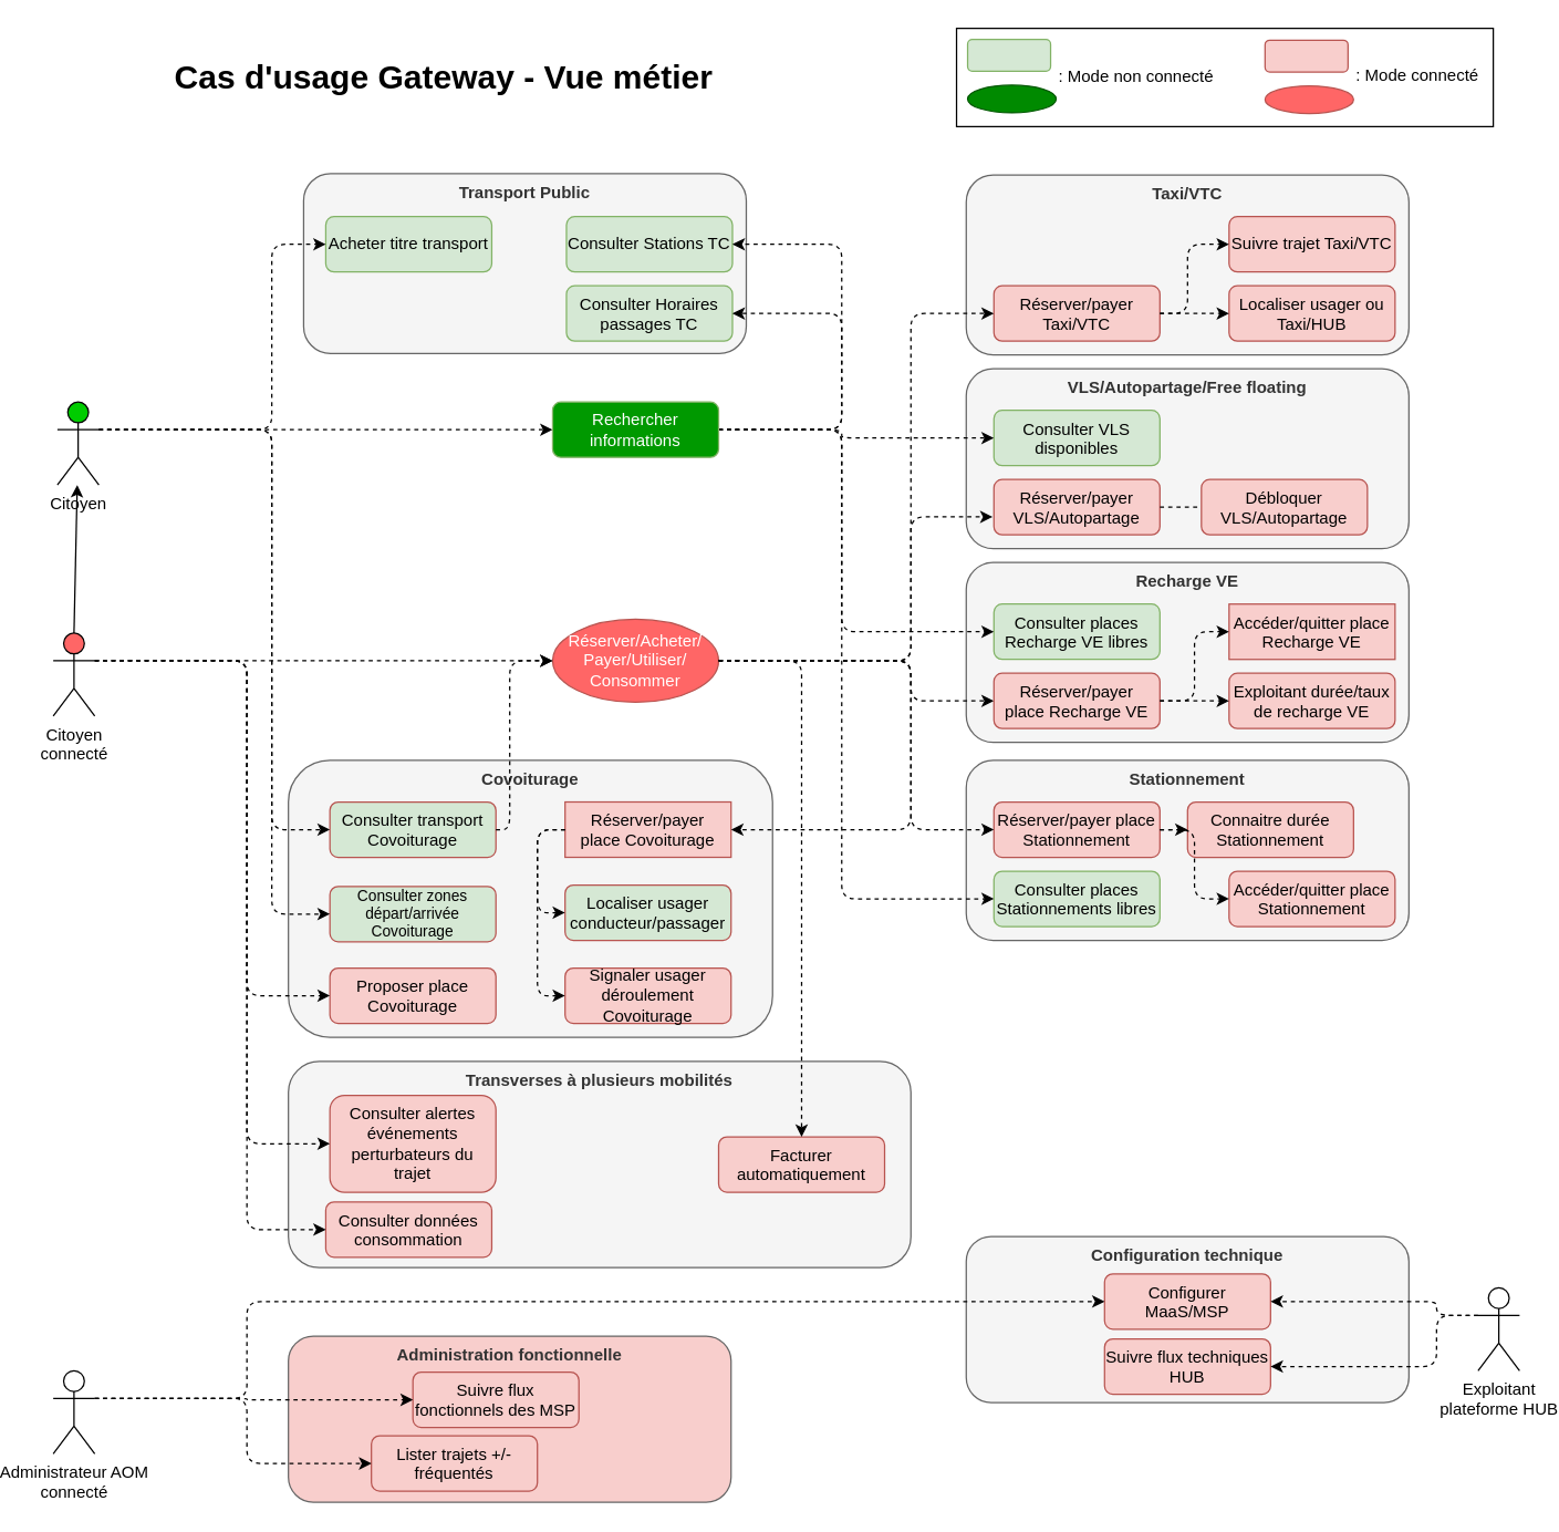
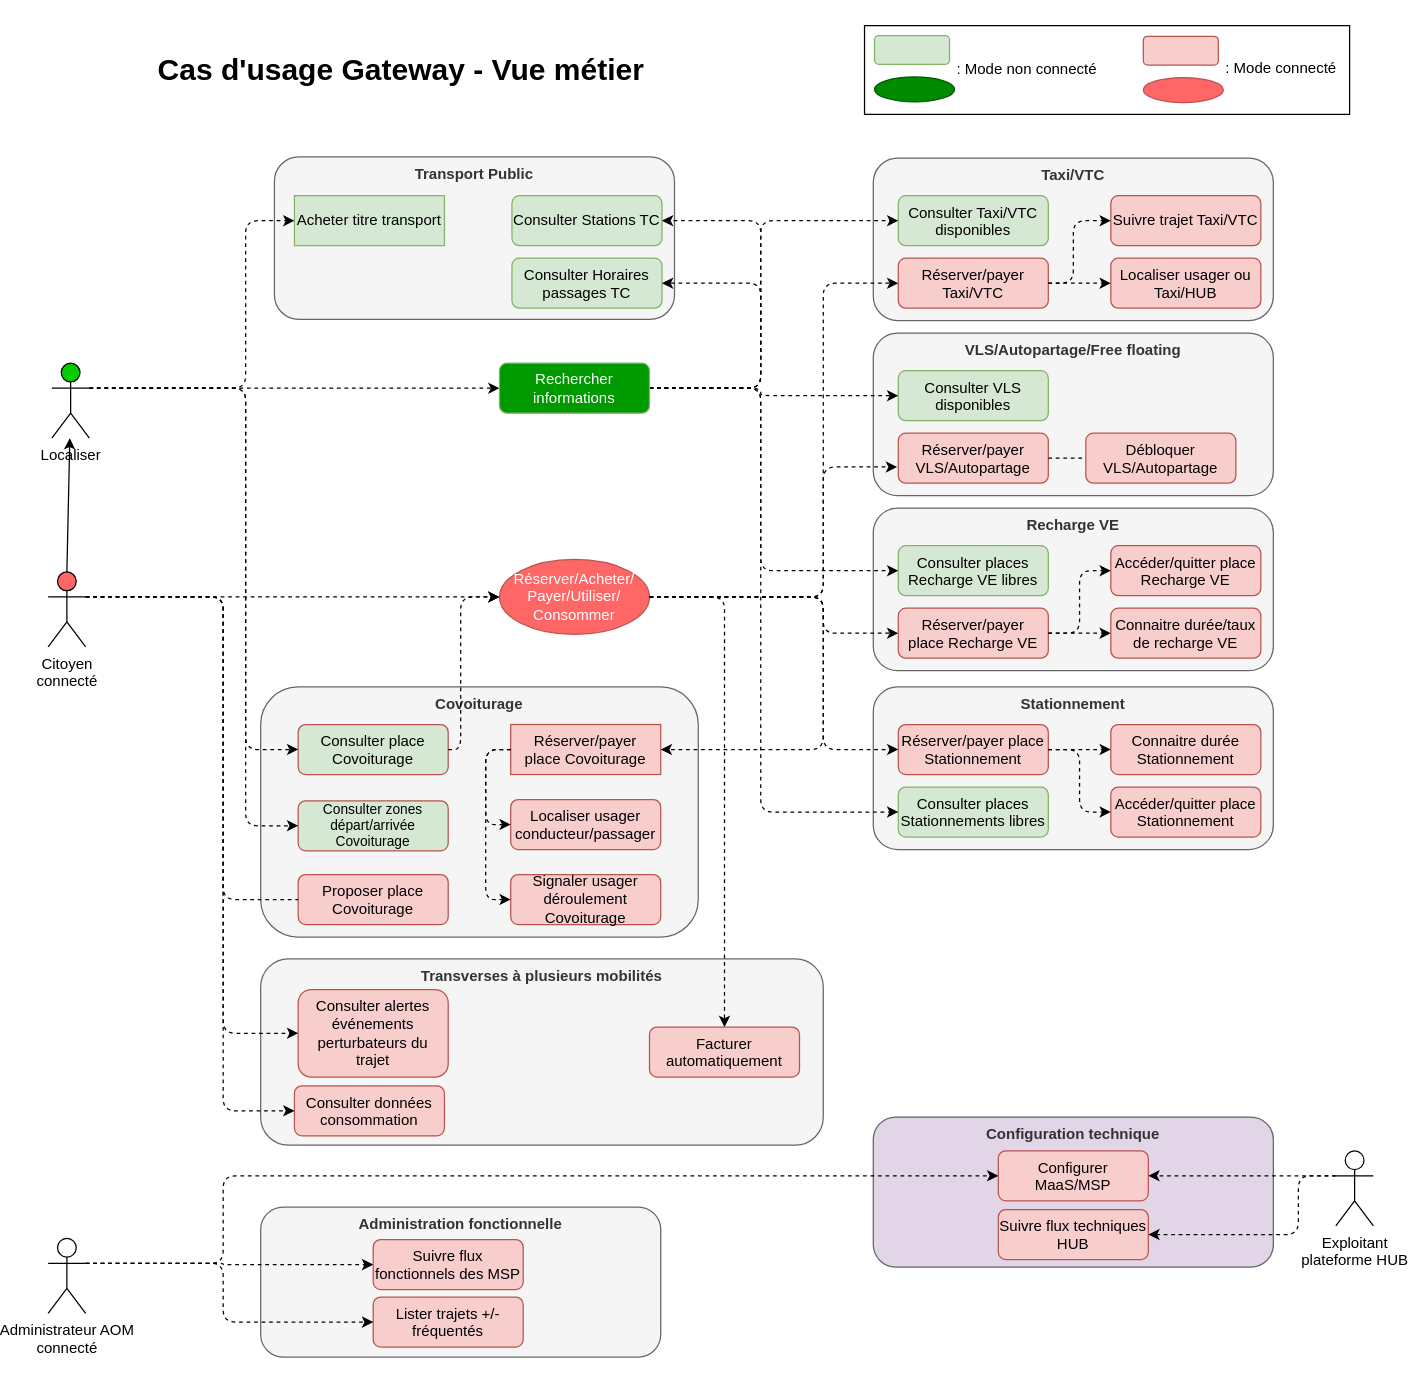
- <mxCell id="24" value="Acheter titre transport" style="rounded=1;whiteSpace=wrap;html=1;verticalAlign=middle;fillColor=#d5e8d4;strokeColor=#82b366;" parent="1" vertex="1"><mxGeometry x="217" y="156" width="120" height="40" as="geometry" /></mxCell>
+ <mxCell id="24" value="Acheter titre transport" style="whiteSpace=wrap;html=1;verticalAlign=middle;fillColor=#d5e8d4;strokeColor=#82b366;rounded=0;" parent="1" vertex="1"><mxGeometry x="217" y="156" width="120" height="40" as="geometry" /></mxCell>
+ <mxCell id="49" value="" style="endArrow=classic;html=1;dashed=1;entryX=0;entryY=0.5;entryDx=0;entryDy=0;exitX=1;exitY=0.5;exitDx=0;exitDy=0;edgeStyle=elbowEdgeStyle;" parent="1" source="69" target="23" edge="1"><mxGeometry width="50" height="50" relative="1" as="geometry"><mxPoint x="430" y="299" as="sourcePoint" /><mxPoint x="710" y="466" as="targetPoint" /><Array as="points"><mxPoint x="590" y="229" /></Array></mxGeometry></mxCell>
+ <mxCell id="23" value="Consulter Taxi/VTC disponibles" style="rounded=1;whiteSpace=wrap;html=1;verticalAlign=top;fillColor=#d5e8d4;strokeColor=#82b366;" parent="1" vertex="1"><mxGeometry x="700" y="156" width="120" height="40" as="geometry" /></mxCell>
- <mxCell id="11" value="Citoyen" style="shape=umlActor;verticalLabelPosition=bottom;verticalAlign=top;html=1;outlineConnect=0;fillColor=#00CC00;" parent="1" vertex="1"><mxGeometry x="23" y="290" width="30" height="60" as="geometry" /></mxCell>
+ <mxCell id="11" value="Localiser" style="shape=umlActor;verticalLabelPosition=bottom;verticalAlign=top;html=1;outlineConnect=0;fillColor=#00CC00;" parent="1" vertex="1"><mxGeometry x="23" y="290" width="30" height="60" as="geometry" /></mxCell>
- <mxCell id="34" value="Accéder/quitter place Recharge VE" style="whiteSpace=wrap;html=1;verticalAlign=top;fillColor=#f8cecc;strokeColor=#b85450;rounded=0;" parent="1" vertex="1"><mxGeometry x="870" y="436" width="120" height="40" as="geometry" /></mxCell>
+ <mxCell id="34" value="Accéder/quitter place Recharge VE" style="rounded=1;whiteSpace=wrap;html=1;verticalAlign=top;fillColor=#f8cecc;strokeColor=#b85450;" parent="1" vertex="1"><mxGeometry x="870" y="436" width="120" height="40" as="geometry" /></mxCell>
- <mxCell id="35" value="Exploitant durée/taux de recharge VE" style="rounded=1;whiteSpace=wrap;html=1;verticalAlign=top;fillColor=#f8cecc;strokeColor=#b85450;" parent="1" vertex="1"><mxGeometry x="870" y="486" width="120" height="40" as="geometry" /></mxCell>
+ <mxCell id="35" value="Connaitre durée/taux de recharge VE" style="rounded=1;whiteSpace=wrap;html=1;verticalAlign=top;fillColor=#f8cecc;strokeColor=#b85450;" parent="1" vertex="1"><mxGeometry x="870" y="486" width="120" height="40" as="geometry" /></mxCell>
- <mxCell id="33" value="Connaitre durée Stationnement" style="rounded=1;whiteSpace=wrap;html=1;verticalAlign=top;fillColor=#f8cecc;strokeColor=#b85450;" parent="1" vertex="1"><mxGeometry x="840" y="579" width="120" height="40" as="geometry" /></mxCell>
+ <mxCell id="33" value="Connaitre durée Stationnement" style="rounded=1;whiteSpace=wrap;html=1;verticalAlign=top;fillColor=#f8cecc;strokeColor=#b85450;" parent="1" vertex="1"><mxGeometry x="870" y="579" width="120" height="40" as="geometry" /></mxCell>
- <mxCell id="18" value="Consulter transport Covoiturage" style="rounded=1;whiteSpace=wrap;html=1;verticalAlign=top;fillColor=#D5E8D4;strokeColor=#b85450;" parent="1" vertex="1"><mxGeometry x="220" y="579" width="120" height="40" as="geometry" /></mxCell>
+ <mxCell id="18" value="Consulter place Covoiturage" style="rounded=1;whiteSpace=wrap;html=1;verticalAlign=top;fillColor=#D5E8D4;strokeColor=#b85450;" parent="1" vertex="1"><mxGeometry x="220" y="579" width="120" height="40" as="geometry" /></mxCell>
- <mxCell id="64" value="Localiser usager conducteur/passager" style="rounded=1;whiteSpace=wrap;html=1;verticalAlign=top;fillColor=#d5e8d4;strokeColor=#b85450;" parent="1" vertex="1"><mxGeometry x="390" y="639" width="120" height="40" as="geometry" /></mxCell>
+ <mxCell id="64" value="Localiser usager conducteur/passager" style="rounded=1;whiteSpace=wrap;html=1;verticalAlign=top;fillColor=#f8cecc;strokeColor=#b85450;" parent="1" vertex="1"><mxGeometry x="390" y="639" width="120" height="40" as="geometry" /></mxCell>
- <mxCell id="72" value="" style="endArrow=classic;html=1;dashed=1;entryX=0;entryY=0.5;entryDx=0;entryDy=0;edgeStyle=elbowEdgeStyle;exitX=1;exitY=0.333;exitDx=0;exitDy=0;exitPerimeter=0;" parent="1" source="14" target="17" edge="1"><mxGeometry width="50" height="50" relative="1" as="geometry"><mxPoint x="60" y="457" as="sourcePoint" /><mxPoint x="230" y="709" as="targetPoint" /><Array as="points"><mxPoint x="160" y="599" /><mxPoint x="120" y="249" /></Array></mxGeometry></mxCell>
+ <mxCell id="72" value="" style="endArrow=none;html=1;dashed=1;entryX=0;entryY=0.5;entryDx=0;entryDy=0;edgeStyle=elbowEdgeStyle;exitX=1;exitY=0.333;exitDx=0;exitDy=0;exitPerimeter=0;" parent="1" source="14" target="17" edge="1"><mxGeometry width="50" height="50" relative="1" as="geometry"><mxPoint x="60" y="457" as="sourcePoint" /><mxPoint x="230" y="709" as="targetPoint" /><Array as="points"><mxPoint x="160" y="599" /><mxPoint x="120" y="249" /></Array></mxGeometry></mxCell>
- <mxCell id="2" value="Configuration technique" style="rounded=1;whiteSpace=wrap;html=1;verticalAlign=top;fillColor=#f5f5f5;fontColor=#333333;strokeColor=#666666;fontStyle=1" parent="1" vertex="1"><mxGeometry x="680" y="893" width="320" height="120" as="geometry" /></mxCell>
+ <mxCell id="2" value="Configuration technique" style="rounded=1;whiteSpace=wrap;html=1;verticalAlign=top;fillColor=#e1d5e7;fontColor=#333333;strokeColor=#666666;fontStyle=1;" parent="1" vertex="1"><mxGeometry x="680" y="893" width="320" height="120" as="geometry" /></mxCell>
- <mxCell id="43" value="Exploitant&lt;br&gt;plateforme HUB" style="shape=umlActor;verticalLabelPosition=bottom;verticalAlign=top;html=1;outlineConnect=0;" parent="1" vertex="1"><mxGeometry x="1050" y="930" width="30" height="60" as="geometry" /></mxCell>
+ <mxCell id="43" value="Exploitant&lt;br&gt;plateforme HUB" style="shape=umlActor;verticalLabelPosition=bottom;verticalAlign=top;html=1;outlineConnect=0;" parent="1" vertex="1"><mxGeometry x="1050" y="920" width="30" height="60" as="geometry" /></mxCell>
- <mxCell id="3" value="Administration fonctionnelle" style="rounded=1;whiteSpace=wrap;html=1;verticalAlign=top;fillColor=#f8cecc;fontColor=#333333;strokeColor=#666666;fontStyle=1;" parent="1" vertex="1"><mxGeometry x="190" y="965" width="320" height="120" as="geometry" /></mxCell>
+ <mxCell id="3" value="Administration fonctionnelle" style="rounded=1;whiteSpace=wrap;html=1;verticalAlign=top;fillColor=#f5f5f5;fontColor=#333333;strokeColor=#666666;fontStyle=1" parent="1" vertex="1"><mxGeometry x="190" y="965" width="320" height="120" as="geometry" /></mxCell>
- <mxCell id="39" value="Lister trajets +/- fréquentés" style="rounded=1;whiteSpace=wrap;html=1;verticalAlign=top;fillColor=#f8cecc;strokeColor=#b85450;" parent="1" vertex="1"><mxGeometry x="250" y="1037" width="120" height="40" as="geometry" /></mxCell>
+ <mxCell id="39" value="Lister trajets +/- fréquentés" style="rounded=1;whiteSpace=wrap;html=1;verticalAlign=top;fillColor=#f8cecc;strokeColor=#b85450;" parent="1" vertex="1"><mxGeometry x="280" y="1037" width="120" height="40" as="geometry" /></mxCell>
